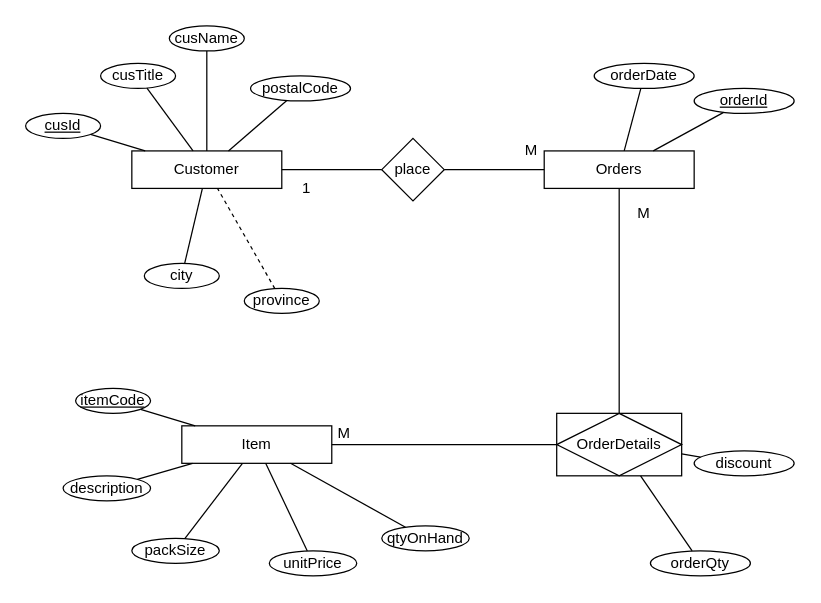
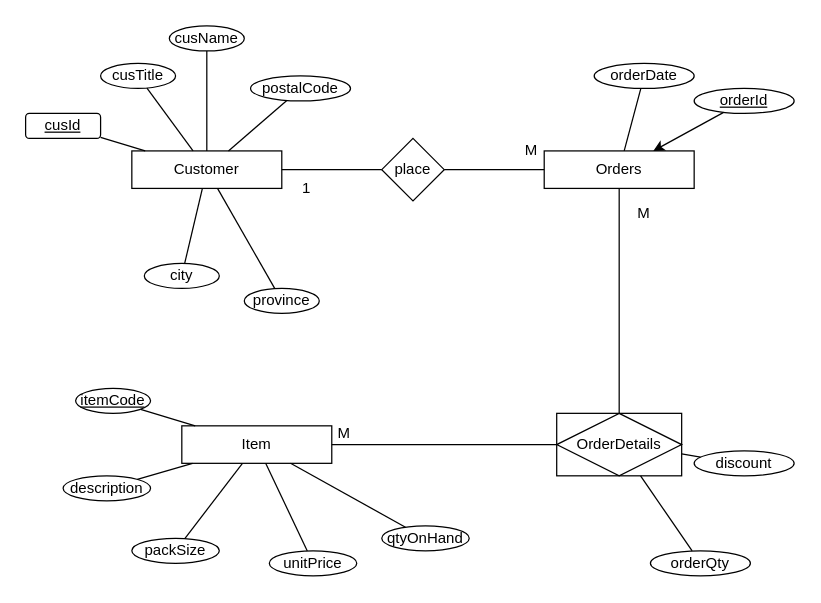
- <mxCell id="15" value="&lt;u&gt;cusId&lt;/u&gt;" style="ellipse;whiteSpace=wrap;html=1;align=center;" vertex="1" parent="1"><mxGeometry x="20" y="90" width="60" height="20" as="geometry" /></mxCell>
+ <mxCell id="15" value="&lt;u&gt;cusId&lt;/u&gt;" style="whiteSpace=wrap;html=1;align=center;rounded=1;" vertex="1" parent="1"><mxGeometry x="20" y="90" width="60" height="20" as="geometry" /></mxCell>
- <mxCell id="30" value="" style="endArrow=none;html=1;rounded=0;" edge="1" parent="1" source="27" target="3"><mxGeometry width="50" height="50" relative="1" as="geometry"><mxPoint x="522.367" y="79.978" as="sourcePoint" /><mxPoint x="509" y="130" as="targetPoint" /></mxGeometry></mxCell>
+ <mxCell id="30" value="" style="endArrow=classic;html=1;rounded=0;" edge="1" parent="1" source="27" target="3"><mxGeometry width="50" height="50" relative="1" as="geometry"><mxPoint x="522.367" y="79.978" as="sourcePoint" /><mxPoint x="509" y="130" as="targetPoint" /></mxGeometry></mxCell>
- <mxCell id="22" value="" style="endArrow=none;html=1;rounded=0;dashed=1;" edge="1" parent="1" source="19" target="2"><mxGeometry width="50" height="50" relative="1" as="geometry"><mxPoint x="157.256" y="220.028" as="sourcePoint" /><mxPoint x="171.471" y="160" as="targetPoint" /></mxGeometry></mxCell>
+ <mxCell id="22" value="" style="endArrow=none;html=1;rounded=0;" edge="1" parent="1" source="19" target="2"><mxGeometry width="50" height="50" relative="1" as="geometry"><mxPoint x="157.256" y="220.028" as="sourcePoint" /><mxPoint x="171.471" y="160" as="targetPoint" /></mxGeometry></mxCell>
